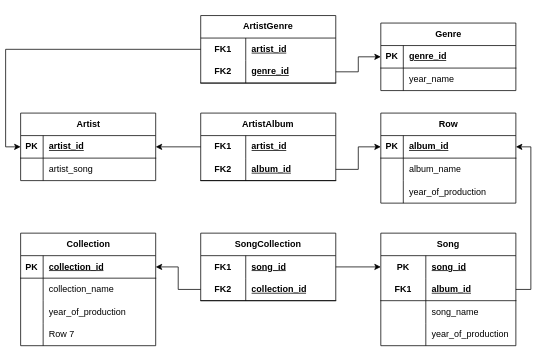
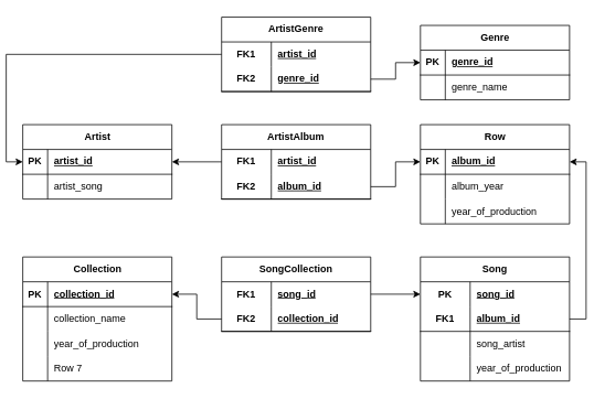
- <mxCell id="40" value="year_name" style="shape=partialRectangle;connectable=0;fillColor=none;top=0;left=0;bottom=0;right=0;align=left;spacingLeft=6;overflow=hidden;whiteSpace=wrap;html=1;" vertex="1" parent="38"><mxGeometry x="30" width="150" height="30" as="geometry"><mxRectangle width="150" height="30" as="alternateBounds" /></mxGeometry></mxCell>
+ <mxCell id="40" value="genre_name" style="shape=partialRectangle;connectable=0;fillColor=none;top=0;left=0;bottom=0;right=0;align=left;spacingLeft=6;overflow=hidden;whiteSpace=wrap;html=1;" vertex="1" parent="38"><mxGeometry x="30" width="150" height="30" as="geometry"><mxRectangle width="150" height="30" as="alternateBounds" /></mxGeometry></mxCell>
- <mxCell id="30" value="album_name" style="shape=partialRectangle;connectable=0;fillColor=none;top=0;left=0;bottom=0;right=0;align=left;spacingLeft=6;overflow=hidden;whiteSpace=wrap;html=1;" vertex="1" parent="28"><mxGeometry x="30" width="150" height="30" as="geometry"><mxRectangle width="150" height="30" as="alternateBounds" /></mxGeometry></mxCell>
+ <mxCell id="30" value="album_year" style="shape=partialRectangle;connectable=0;fillColor=none;top=0;left=0;bottom=0;right=0;align=left;spacingLeft=6;overflow=hidden;whiteSpace=wrap;html=1;" vertex="1" parent="28"><mxGeometry x="30" width="150" height="30" as="geometry"><mxRectangle width="150" height="30" as="alternateBounds" /></mxGeometry></mxCell>
- <mxCell id="70" value="song_name" style="shape=partialRectangle;connectable=0;fillColor=none;top=0;left=0;bottom=0;right=0;align=left;spacingLeft=6;overflow=hidden;html=1;whiteSpace=wrap;" vertex="1" parent="68"><mxGeometry x="60" width="120" height="30" as="geometry"><mxRectangle width="120" height="30" as="alternateBounds" /></mxGeometry></mxCell>
+ <mxCell id="70" value="song_artist" style="shape=partialRectangle;connectable=0;fillColor=none;top=0;left=0;bottom=0;right=0;align=left;spacingLeft=6;overflow=hidden;html=1;whiteSpace=wrap;" vertex="1" parent="68"><mxGeometry x="60" width="120" height="30" as="geometry"><mxRectangle width="120" height="30" as="alternateBounds" /></mxGeometry></mxCell>
